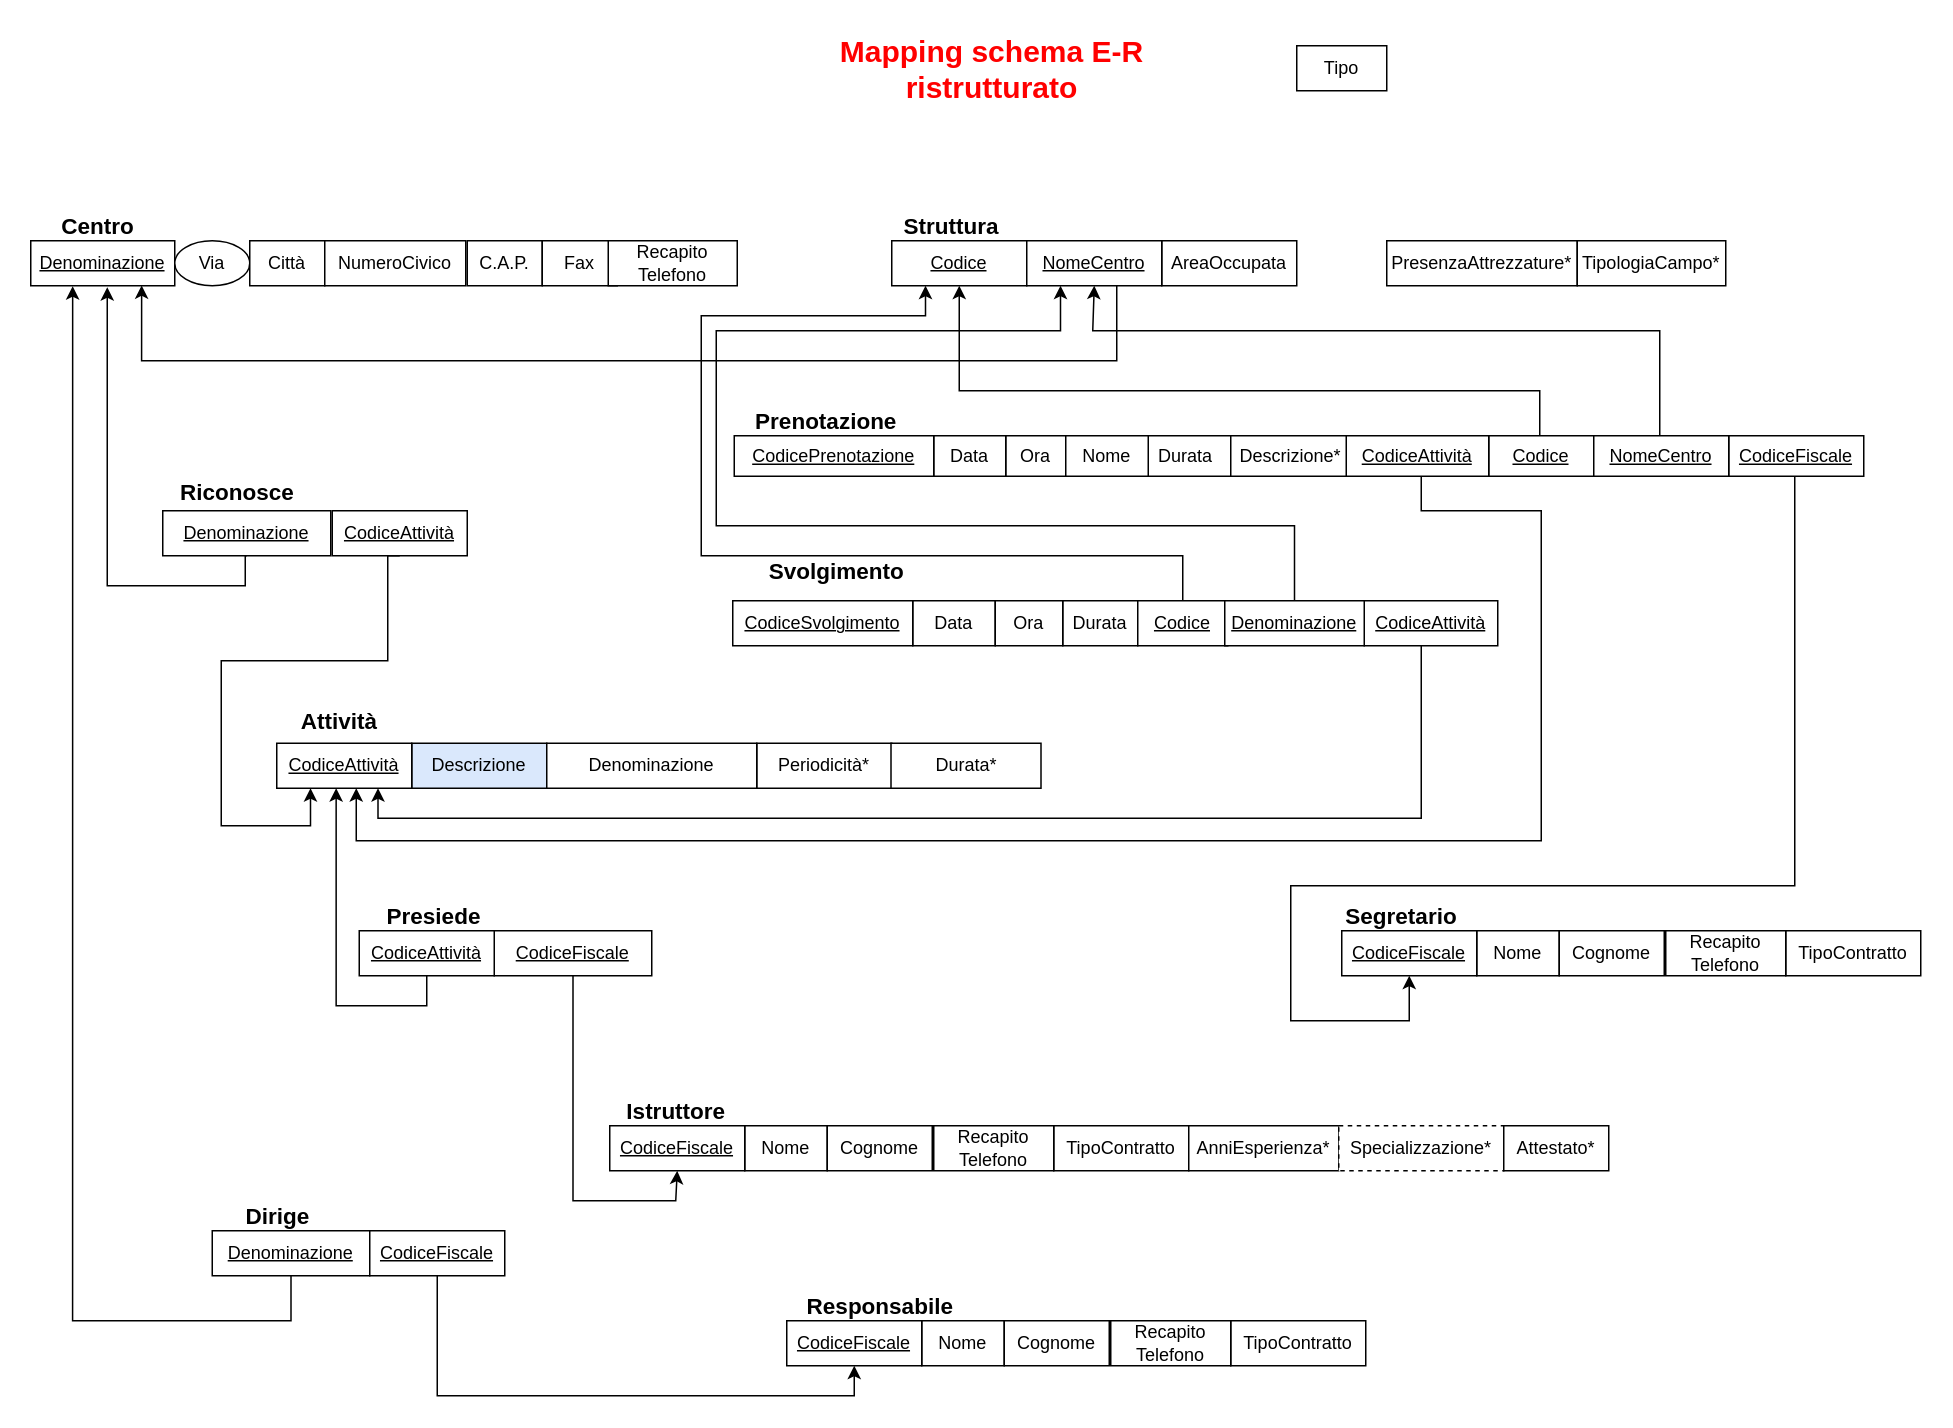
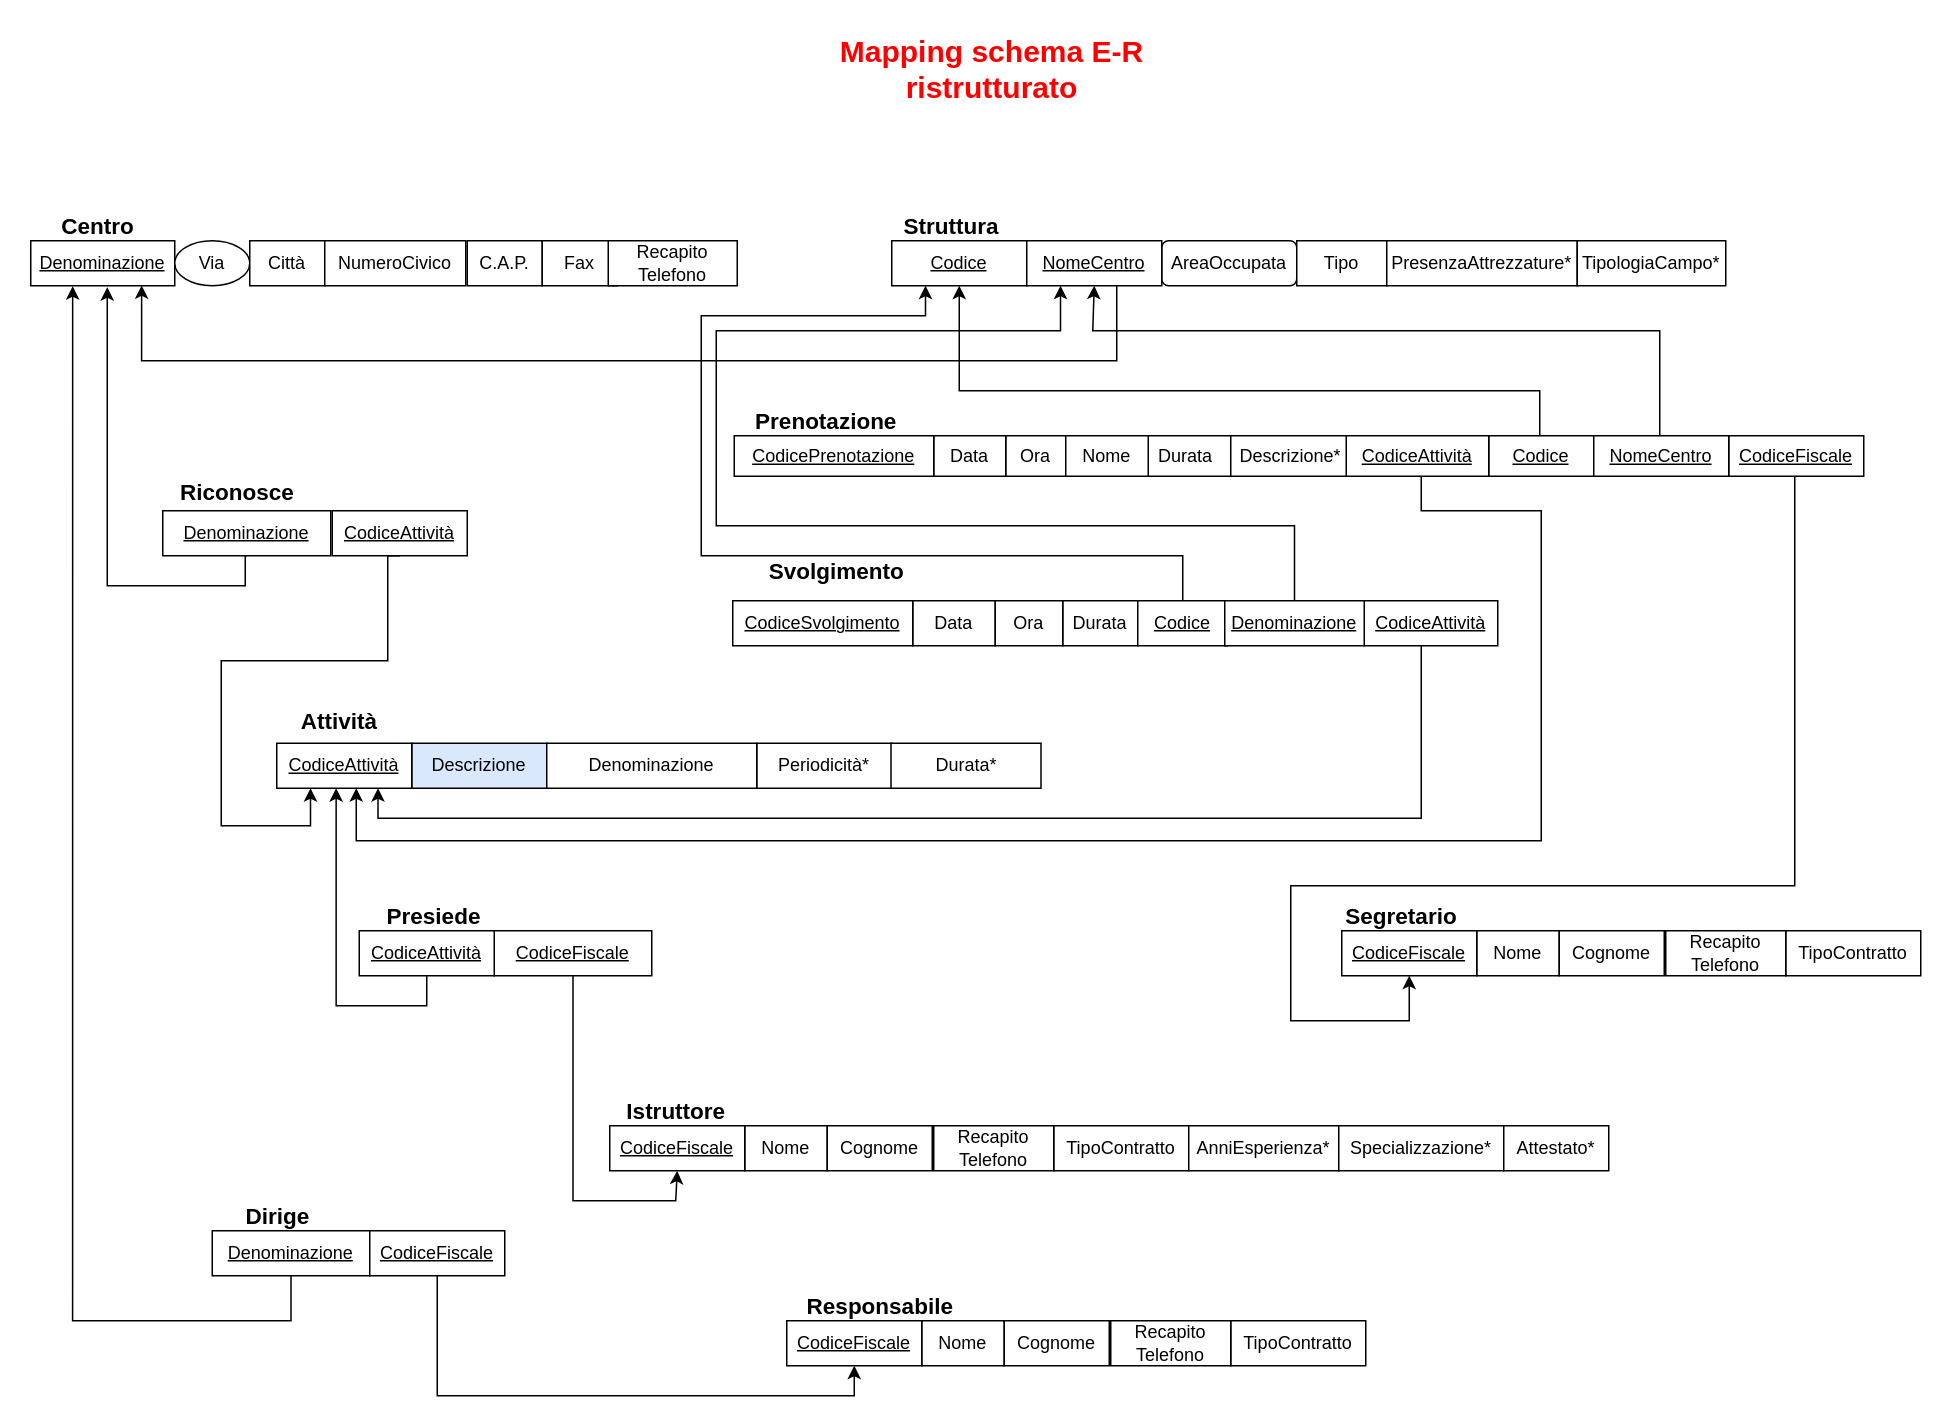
- <mxCell id="80" value="Tipo" style="rounded=0;whiteSpace=wrap;html=1;" parent="1" vertex="1"><mxGeometry x="864" y="30" width="60" height="30" as="geometry" /></mxCell>
+ <mxCell id="80" value="Tipo" style="rounded=0;whiteSpace=wrap;html=1;" parent="1" vertex="1"><mxGeometry x="864" y="160" width="60" height="30" as="geometry" /></mxCell>
- <mxCell id="11" value="AreaOccupata" style="rounded=0;whiteSpace=wrap;html=1;" parent="1" vertex="1"><mxGeometry x="774" y="160" width="90" height="30" as="geometry" /></mxCell>
+ <mxCell id="11" value="AreaOccupata" style="whiteSpace=wrap;html=1;rounded=1;" parent="1" vertex="1"><mxGeometry x="774" y="160" width="90" height="30" as="geometry" /></mxCell>
- <mxCell id="37" value="Specializzazione*" style="rounded=0;whiteSpace=wrap;html=1;dashed=1;" parent="1" vertex="1"><mxGeometry x="892" y="750" width="110" height="30" as="geometry" /></mxCell>
+ <mxCell id="37" value="Specializzazione*" style="rounded=0;whiteSpace=wrap;html=1;" parent="1" vertex="1"><mxGeometry x="892" y="750" width="110" height="30" as="geometry" /></mxCell>
